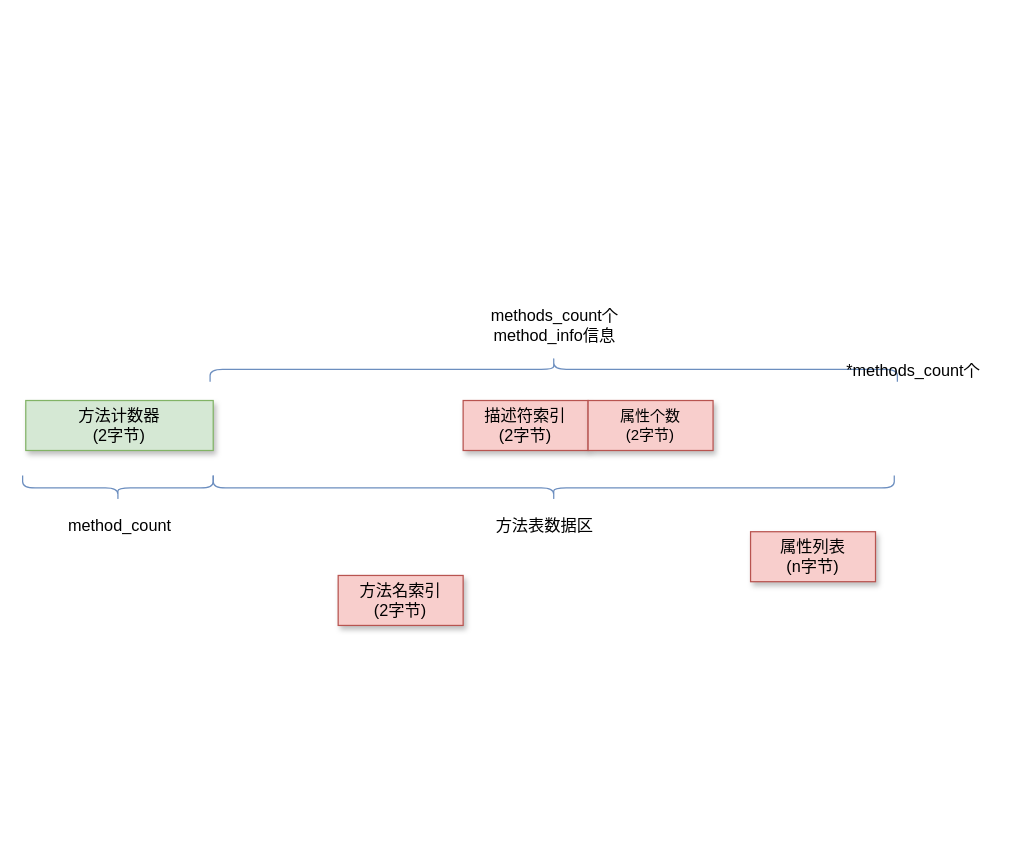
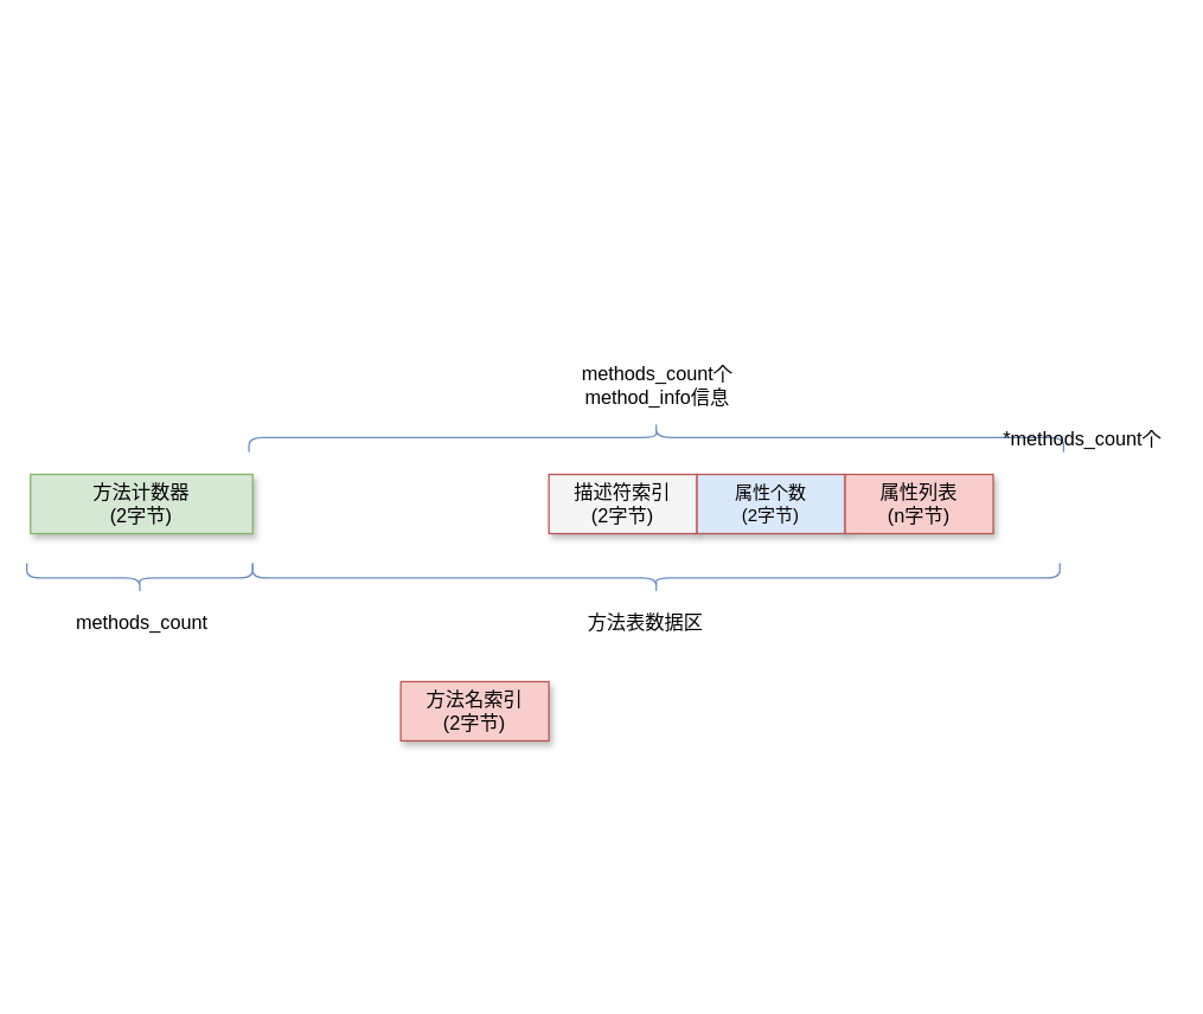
- <mxCell id="4" value="&lt;span style=&quot;font-size: 13px&quot;&gt;描述符索引&lt;/span&gt;&lt;br style=&quot;font-size: 13px&quot;&gt;&lt;span style=&quot;font-size: 13px&quot;&gt;(2&lt;/span&gt;&lt;span style=&quot;font-size: 13px&quot;&gt;字节)&lt;/span&gt;" style="rounded=0;whiteSpace=wrap;html=1;shadow=1;fillColor=#f8cecc;strokeColor=#b85450;" parent="1" vertex="1"><mxGeometry x="370" y="320" width="100" height="40" as="geometry" /></mxCell>
+ <mxCell id="4" value="&lt;span style=&quot;font-size: 13px&quot;&gt;描述符索引&lt;/span&gt;&lt;br style=&quot;font-size: 13px&quot;&gt;&lt;span style=&quot;font-size: 13px&quot;&gt;(2&lt;/span&gt;&lt;span style=&quot;font-size: 13px&quot;&gt;字节)&lt;/span&gt;" style="rounded=0;whiteSpace=wrap;html=1;shadow=1;fillColor=#f5f5f5;strokeColor=#b85450;" parent="1" vertex="1"><mxGeometry x="370" y="320" width="100" height="40" as="geometry" /></mxCell>
- <mxCell id="5" value="属性个数&lt;br&gt;&lt;span&gt;(2字节)&lt;/span&gt;" style="rounded=0;whiteSpace=wrap;html=1;shadow=1;fillColor=#f8cecc;strokeColor=#b85450;" parent="1" vertex="1"><mxGeometry x="470" y="320" width="100" height="40" as="geometry" /></mxCell>
+ <mxCell id="5" value="属性个数&lt;br&gt;&lt;span&gt;(2字节)&lt;/span&gt;" style="rounded=0;whiteSpace=wrap;html=1;shadow=1;fillColor=#dae8fc;strokeColor=#b85450;" parent="1" vertex="1"><mxGeometry x="470" y="320" width="100" height="40" as="geometry" /></mxCell>
- <mxCell id="12" value="method_count" style="text;html=1;align=center;verticalAlign=middle;resizable=0;points=[];autosize=1;fontSize=13;" parent="1" vertex="1"><mxGeometry x="45" y="410" width="100" height="20" as="geometry" /></mxCell>
+ <mxCell id="12" value="methods_count" style="text;html=1;align=center;verticalAlign=middle;resizable=0;points=[];autosize=1;fontSize=13;" parent="1" vertex="1"><mxGeometry x="45" y="410" width="100" height="20" as="geometry" /></mxCell>
- <mxCell id="6" value="&lt;span style=&quot;font-size: 13px&quot;&gt;属性列表&lt;/span&gt;&lt;br style=&quot;font-size: 13px&quot;&gt;&lt;span style=&quot;font-size: 13px&quot;&gt;(n字节)&lt;/span&gt;" style="rounded=0;whiteSpace=wrap;html=1;shadow=1;fillColor=#f8cecc;strokeColor=#b85450;" parent="1" vertex="1"><mxGeometry x="600" y="425" width="100" height="40" as="geometry" /></mxCell>
+ <mxCell id="6" value="&lt;span style=&quot;font-size: 13px&quot;&gt;属性列表&lt;/span&gt;&lt;br style=&quot;font-size: 13px&quot;&gt;&lt;span style=&quot;font-size: 13px&quot;&gt;(n字节)&lt;/span&gt;" style="rounded=0;whiteSpace=wrap;html=1;shadow=1;fillColor=#f8cecc;strokeColor=#b85450;" parent="1" vertex="1"><mxGeometry x="570" y="320" width="100" height="40" as="geometry" /></mxCell>
